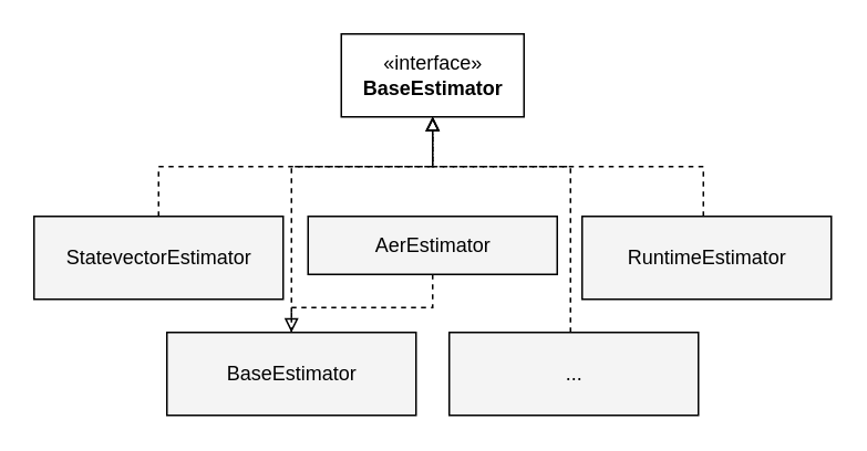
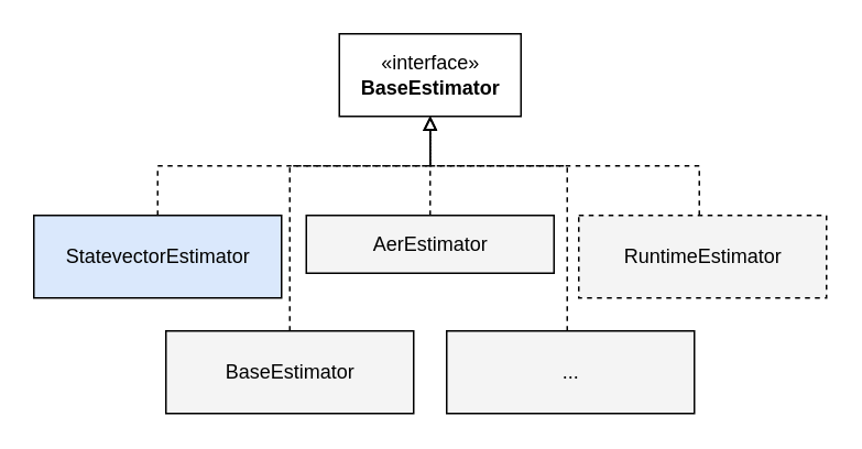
- <mxCell id="4" value="StatevectorEstimator" style="html=1;fillColor=#F4F4F4;" vertex="1" parent="1"><mxGeometry x="20" y="130" width="150" height="50" as="geometry" /></mxCell>
+ <mxCell id="4" value="StatevectorEstimator" style="html=1;fillColor=#dae8fc;" vertex="1" parent="1"><mxGeometry x="20" y="130" width="150" height="50" as="geometry" /></mxCell>
- <mxCell id="10" value="RuntimeEstimator" style="html=1;fillColor=#F4F4F4;" vertex="1" parent="1"><mxGeometry x="350" y="130" width="150" height="50" as="geometry" /></mxCell>
+ <mxCell id="10" value="RuntimeEstimator" style="html=1;fillColor=#F4F4F4;dashed=1;" vertex="1" parent="1"><mxGeometry x="350" y="130" width="150" height="50" as="geometry" /></mxCell>
- <mxCell id="7" style="edgeStyle=orthogonalEdgeStyle;rounded=0;orthogonalLoop=1;jettySize=auto;html=1;dashed=1;endArrow=block;endFill=0;" edge="1" parent="1" source="8" target="6"><mxGeometry relative="1" as="geometry" /></mxCell>
+ <mxCell id="7" style="edgeStyle=orthogonalEdgeStyle;rounded=0;orthogonalLoop=1;jettySize=auto;html=1;entryX=0.5;entryY=1;entryDx=0;entryDy=0;dashed=1;endArrow=block;endFill=0;" edge="1" parent="1" source="8" target="2"><mxGeometry relative="1" as="geometry" /></mxCell>
